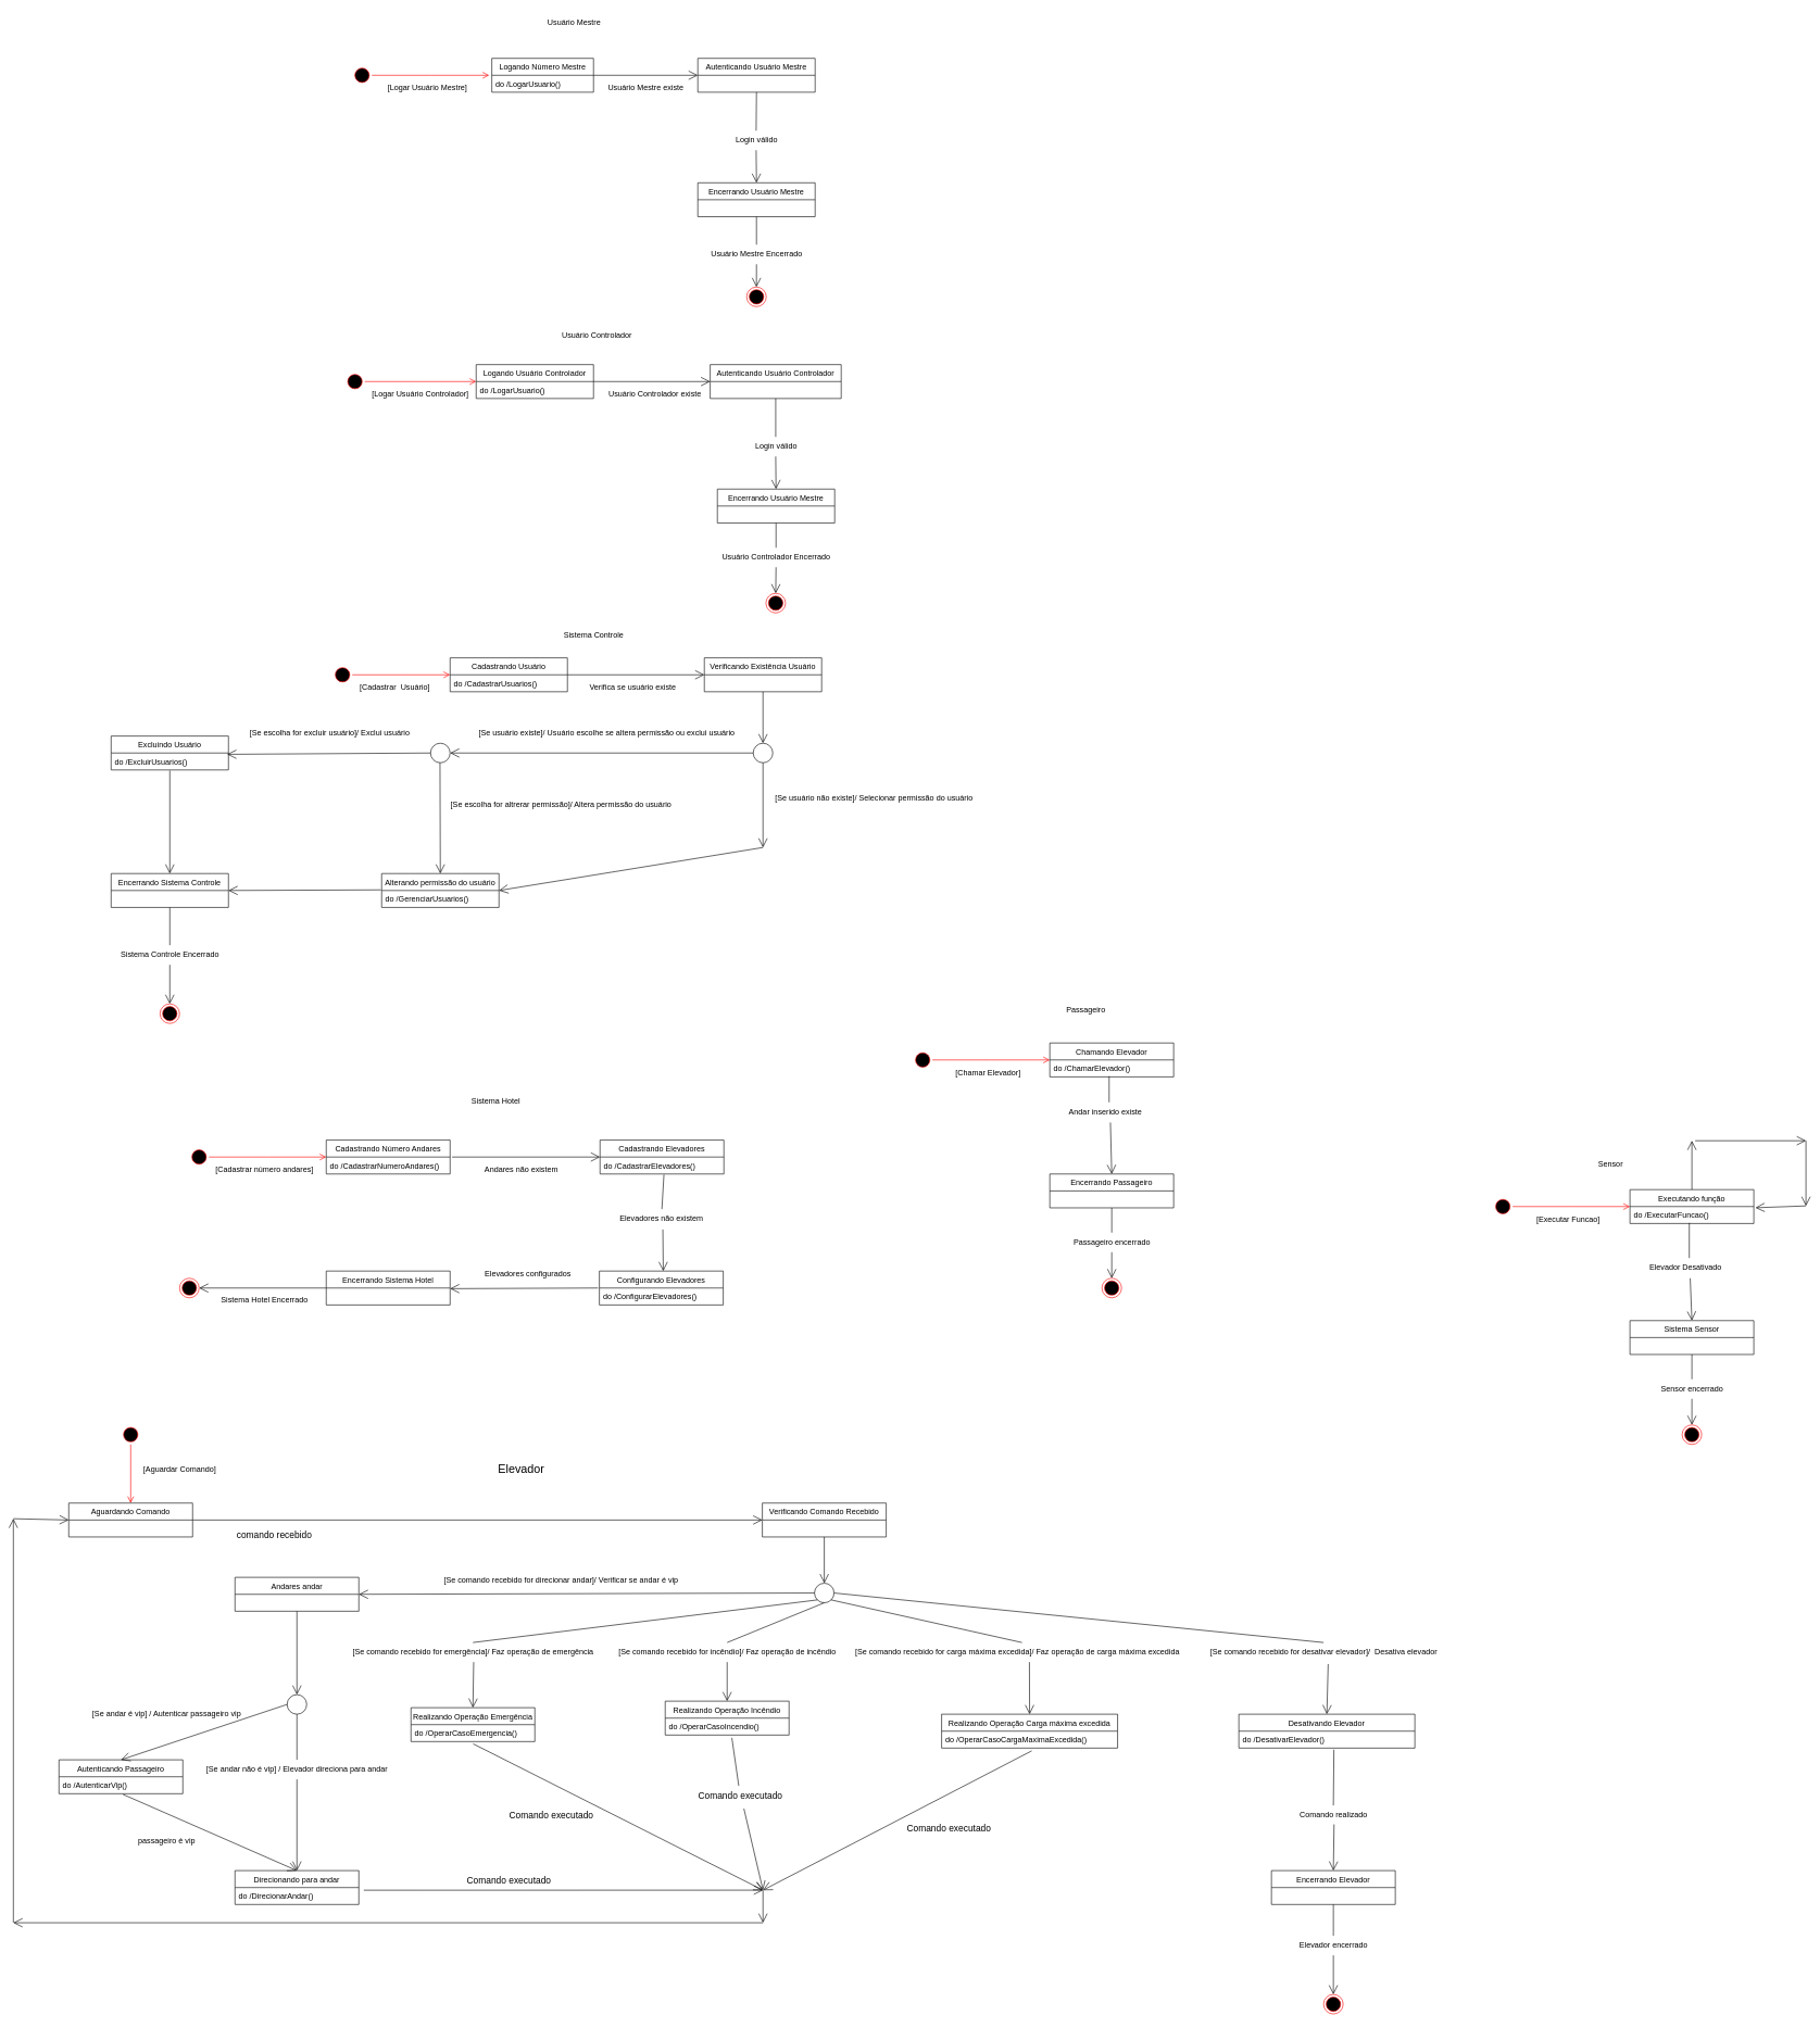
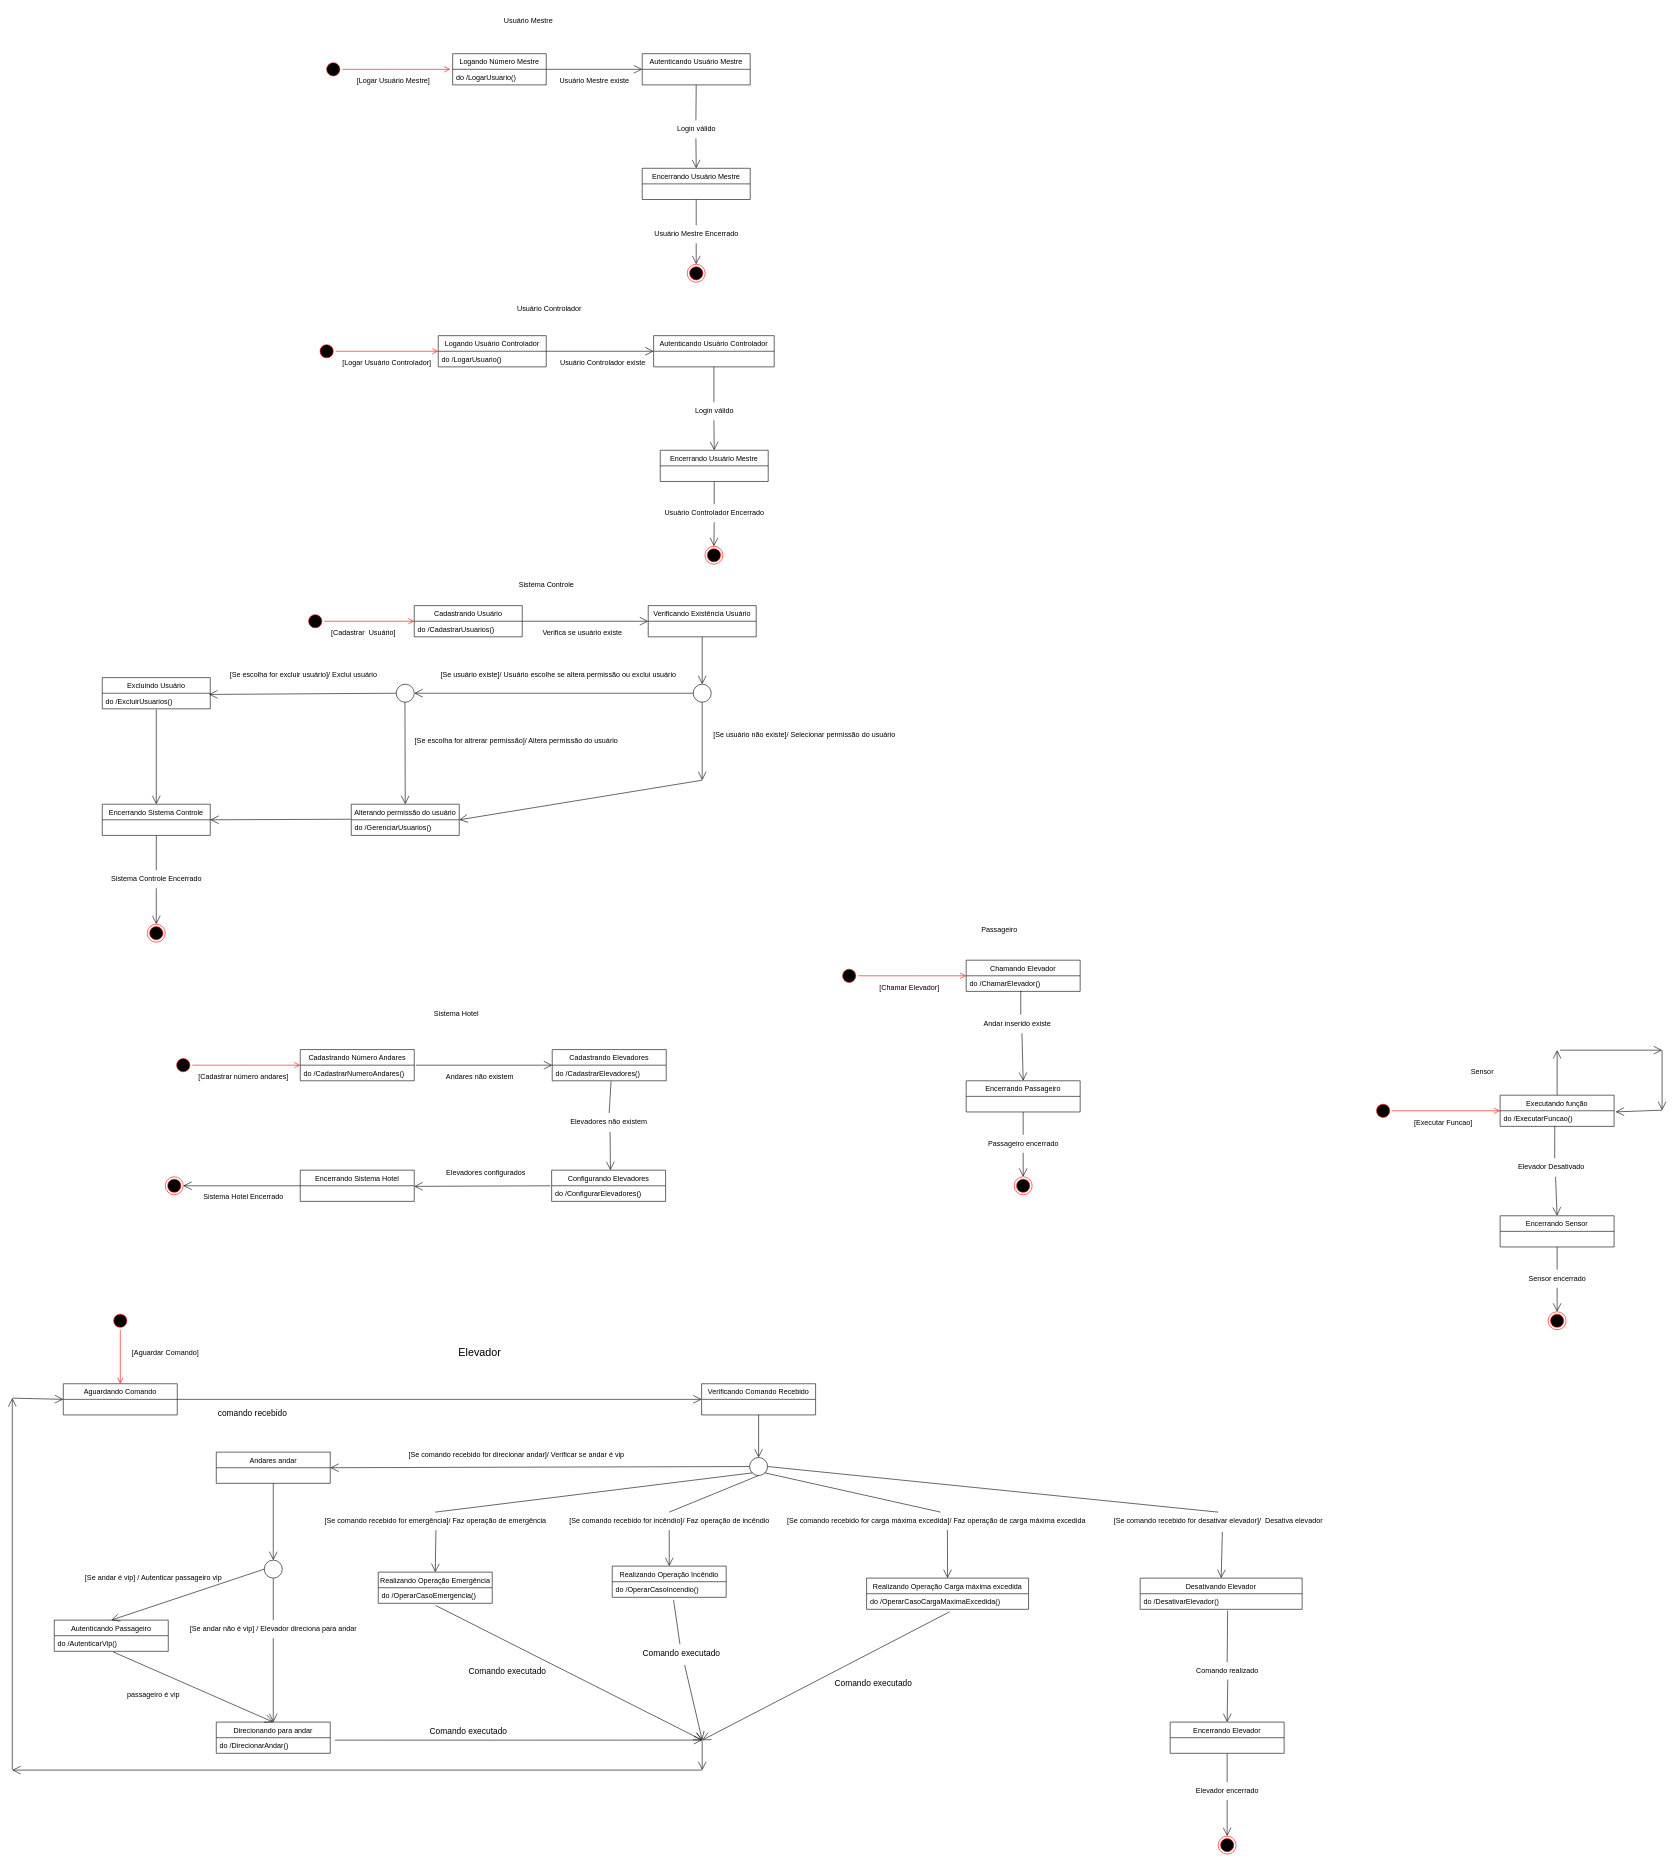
- <mxCell id="162" value="Sistema Sensor" style="swimlane;fontStyle=0;childLayout=stackLayout;horizontal=1;startSize=26;fillColor=none;horizontalStack=0;resizeParent=1;resizeParentMax=0;resizeLast=0;collapsible=1;marginBottom=0;" vertex="1" parent="1"><mxGeometry x="2500" y="2026" width="190" height="52" as="geometry" /></mxCell>
+ <mxCell id="162" value="Encerrando Sensor" style="swimlane;fontStyle=0;childLayout=stackLayout;horizontal=1;startSize=26;fillColor=none;horizontalStack=0;resizeParent=1;resizeParentMax=0;resizeLast=0;collapsible=1;marginBottom=0;" vertex="1" parent="1"><mxGeometry x="2500" y="2026" width="190" height="52" as="geometry" /></mxCell>
